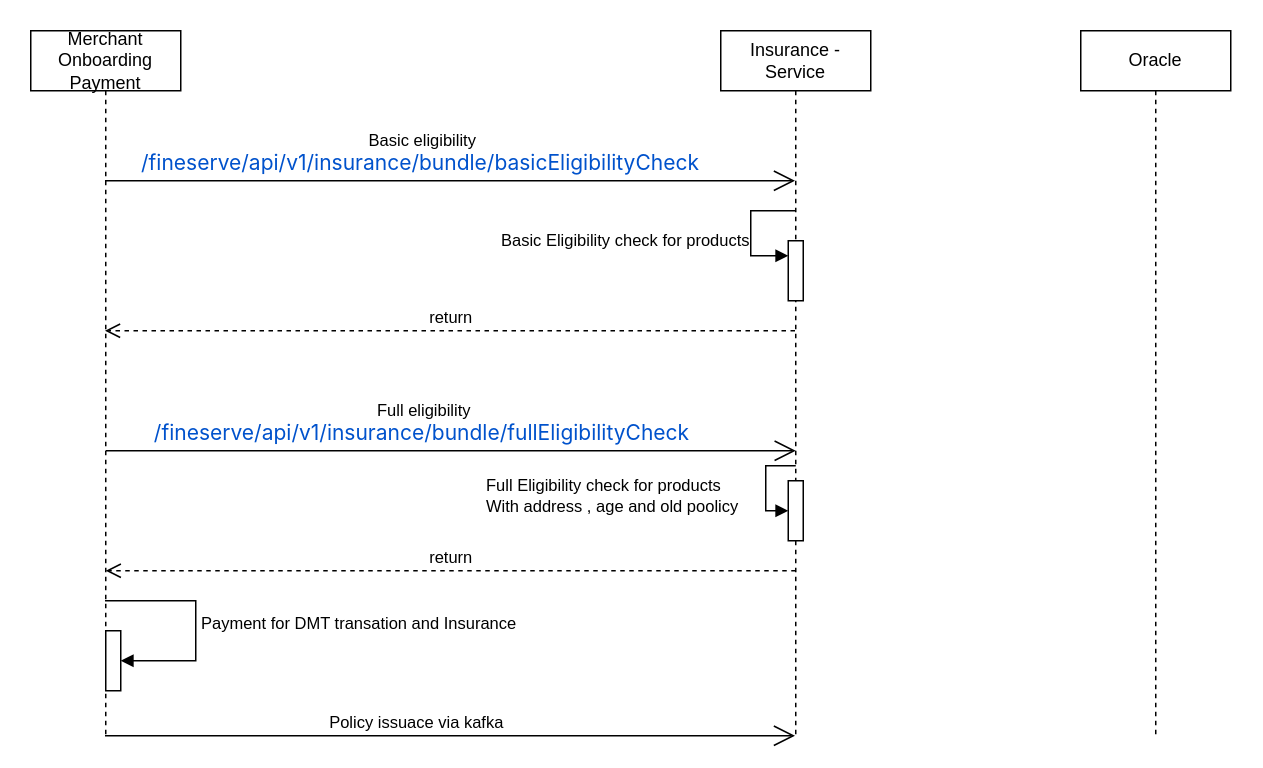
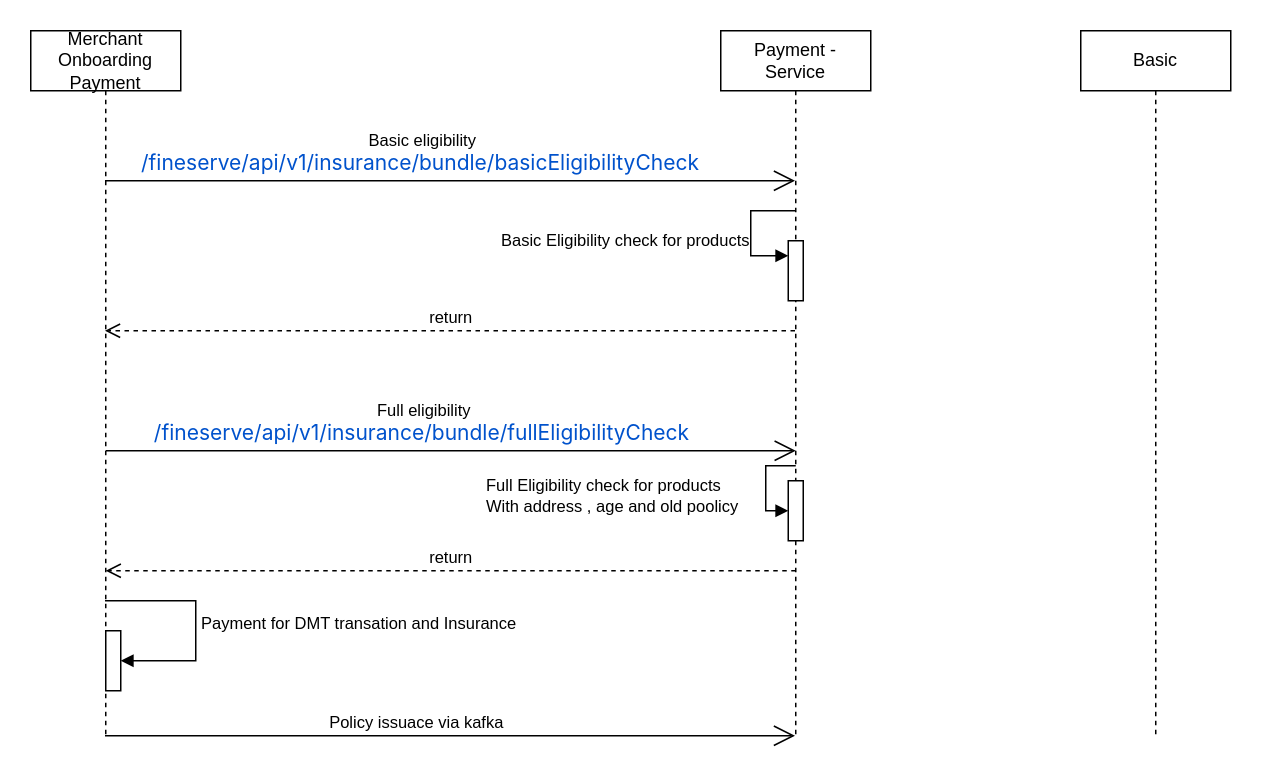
- <mxCell id="5" value="Insurance - Service" style="shape=umlLifeline;perimeter=lifelinePerimeter;whiteSpace=wrap;html=1;container=1;dropTarget=0;collapsible=0;recursiveResize=0;outlineConnect=0;portConstraint=eastwest;newEdgeStyle={&quot;edgeStyle&quot;:&quot;elbowEdgeStyle&quot;,&quot;elbow&quot;:&quot;vertical&quot;,&quot;curved&quot;:0,&quot;rounded&quot;:0};" vertex="1" parent="1"><mxGeometry x="480" y="20" width="100" height="470" as="geometry" /></mxCell>
+ <mxCell id="5" value="Payment - Service" style="shape=umlLifeline;perimeter=lifelinePerimeter;whiteSpace=wrap;html=1;container=1;dropTarget=0;collapsible=0;recursiveResize=0;outlineConnect=0;portConstraint=eastwest;newEdgeStyle={&quot;edgeStyle&quot;:&quot;elbowEdgeStyle&quot;,&quot;elbow&quot;:&quot;vertical&quot;,&quot;curved&quot;:0,&quot;rounded&quot;:0};" vertex="1" parent="1"><mxGeometry x="480" y="20" width="100" height="470" as="geometry" /></mxCell>
- <mxCell id="9" value="Oracle" style="shape=umlLifeline;perimeter=lifelinePerimeter;whiteSpace=wrap;html=1;container=1;dropTarget=0;collapsible=0;recursiveResize=0;outlineConnect=0;portConstraint=eastwest;newEdgeStyle={&quot;edgeStyle&quot;:&quot;elbowEdgeStyle&quot;,&quot;elbow&quot;:&quot;vertical&quot;,&quot;curved&quot;:0,&quot;rounded&quot;:0};" vertex="1" parent="1"><mxGeometry x="720" y="20" width="100" height="470" as="geometry" /></mxCell>
+ <mxCell id="9" value="Basic" style="shape=umlLifeline;perimeter=lifelinePerimeter;whiteSpace=wrap;html=1;container=1;dropTarget=0;collapsible=0;recursiveResize=0;outlineConnect=0;portConstraint=eastwest;newEdgeStyle={&quot;edgeStyle&quot;:&quot;elbowEdgeStyle&quot;,&quot;elbow&quot;:&quot;vertical&quot;,&quot;curved&quot;:0,&quot;rounded&quot;:0};" vertex="1" parent="1"><mxGeometry x="720" y="20" width="100" height="470" as="geometry" /></mxCell>
